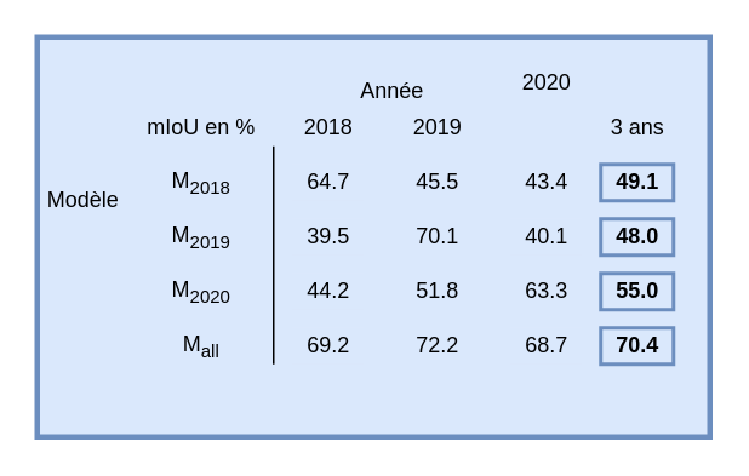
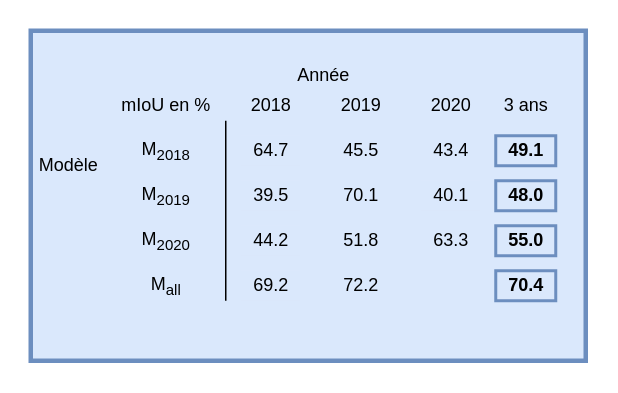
- <mxCell id="6" value="&lt;div&gt;2020&lt;/div&gt;" style="text;html=1;align=center;verticalAlign=middle;resizable=0;points=[];autosize=1;strokeColor=none;" parent="1" vertex="1"><mxGeometry x="280" y="35" width="40" height="20" as="geometry" /></mxCell>
+ <mxCell id="6" value="&lt;div&gt;2020&lt;/div&gt;" style="text;html=1;align=center;verticalAlign=middle;resizable=0;points=[];autosize=1;strokeColor=none;" parent="1" vertex="1"><mxGeometry x="280" y="60" width="40" height="20" as="geometry" /></mxCell>
- <mxCell id="25" value="68.7" style="text;html=1;align=center;verticalAlign=middle;resizable=0;points=[];autosize=1;fontStyle=0;fillColor=#dae8fc;strokeWidth=2;" vertex="1" parent="1"><mxGeometry x="280" y="180" width="40" height="20" as="geometry" /></mxCell>
